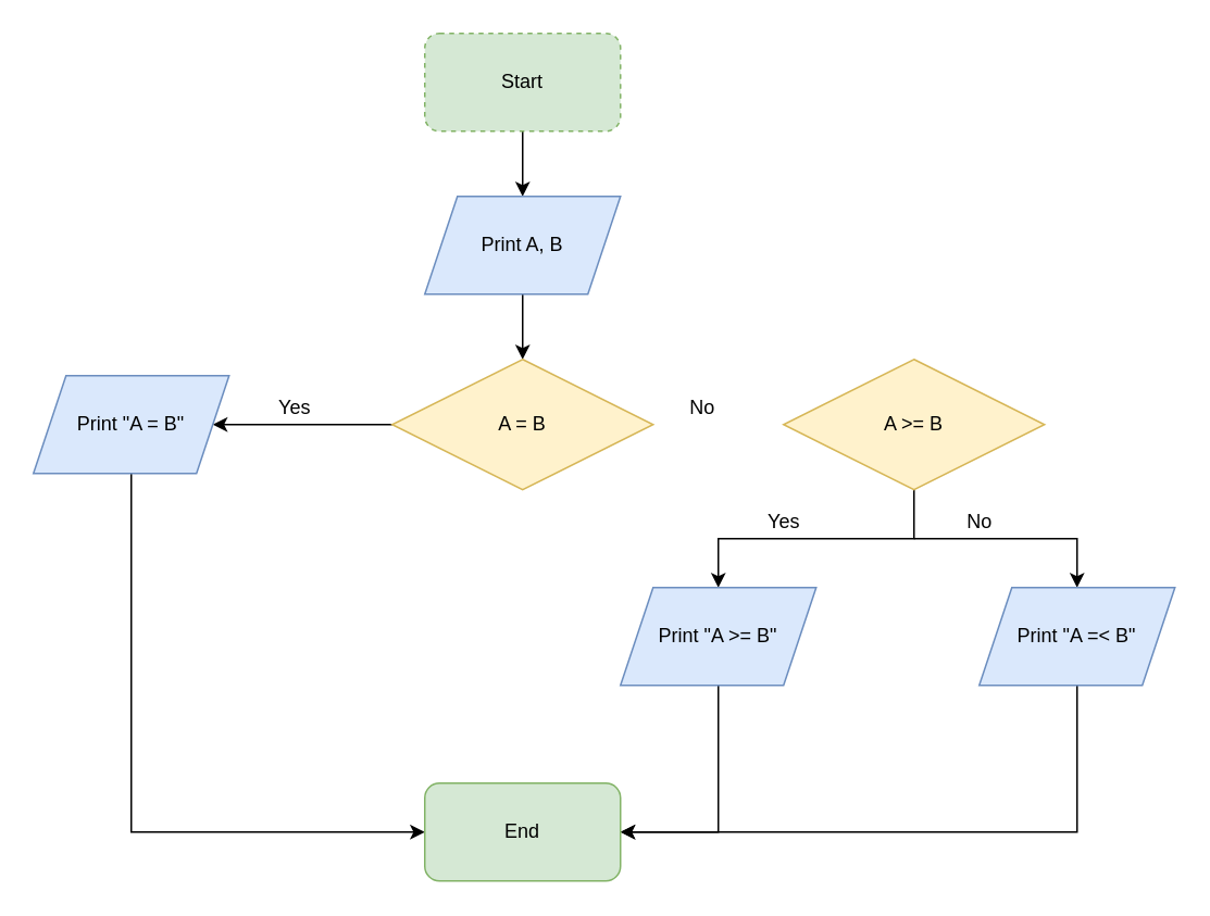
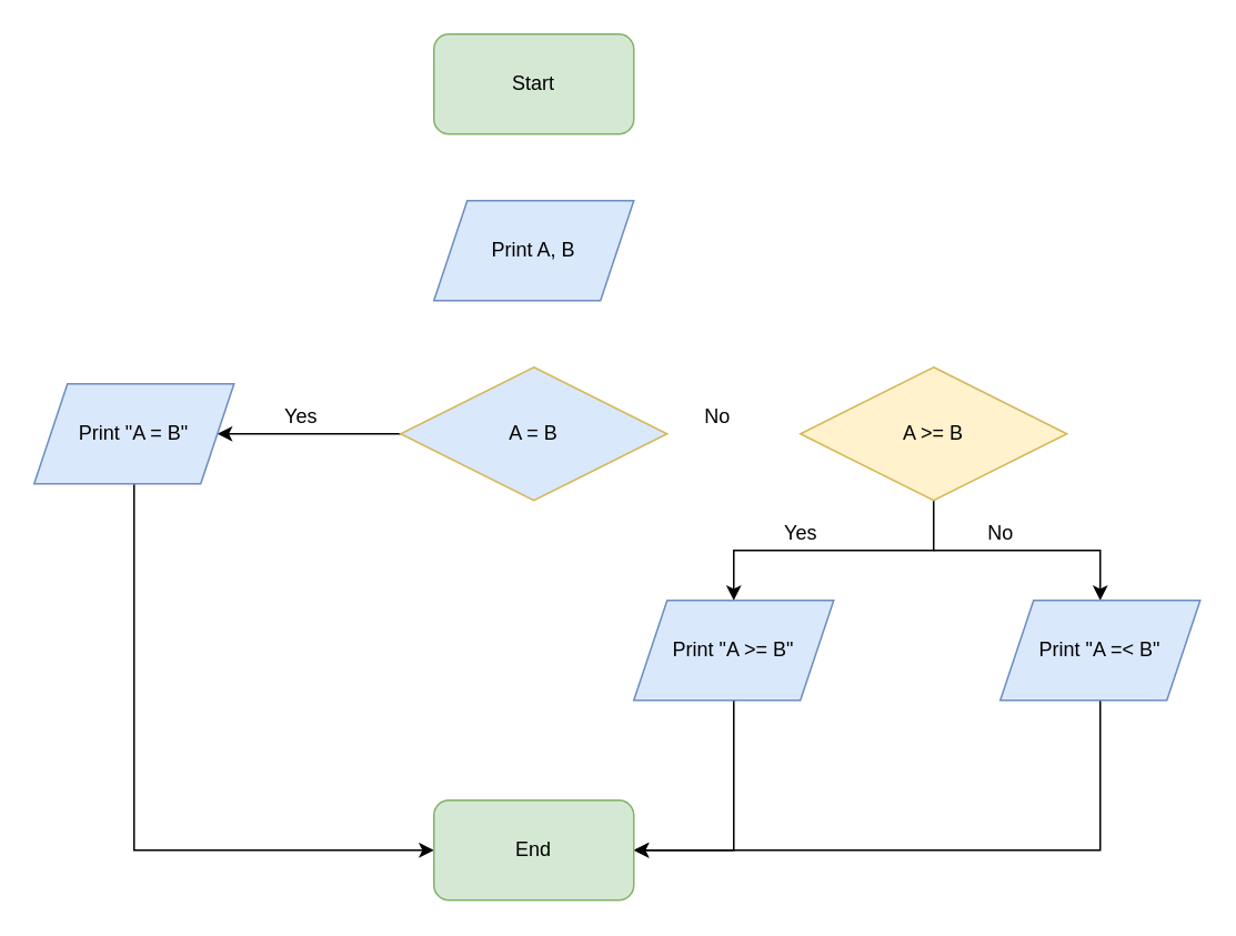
- <mxCell id="3" value="Start" style="rounded=1;whiteSpace=wrap;html=1;fillColor=#d5e8d4;strokeColor=#82b366;dashed=1;" vertex="1" parent="1"><mxGeometry x="260" y="20" width="120" height="60" as="geometry" /></mxCell>
+ <mxCell id="3" value="Start" style="rounded=1;whiteSpace=wrap;html=1;fillColor=#d5e8d4;strokeColor=#82b366;" vertex="1" parent="1"><mxGeometry x="260" y="20" width="120" height="60" as="geometry" /></mxCell>
- <mxCell id="2" value="" style="edgeStyle=orthogonalEdgeStyle;rounded=0;orthogonalLoop=1;jettySize=auto;html=1;" edge="1" parent="1" source="3" target="5"><mxGeometry relative="1" as="geometry" /></mxCell>
- <mxCell id="4" value="" style="edgeStyle=orthogonalEdgeStyle;rounded=0;orthogonalLoop=1;jettySize=auto;html=1;" edge="1" parent="1" source="5" target="7"><mxGeometry relative="1" as="geometry" /></mxCell>
- <mxCell id="7" value="A = B" style="rhombus;whiteSpace=wrap;html=1;fillColor=#fff2cc;strokeColor=#d6b656;" vertex="1" parent="1"><mxGeometry x="240" y="220" width="160" height="80" as="geometry" /></mxCell>
+ <mxCell id="7" value="A = B" style="rhombus;whiteSpace=wrap;html=1;fillColor=#dae8fc;strokeColor=#d6b656;" vertex="1" parent="1"><mxGeometry x="240" y="220" width="160" height="80" as="geometry" /></mxCell>
